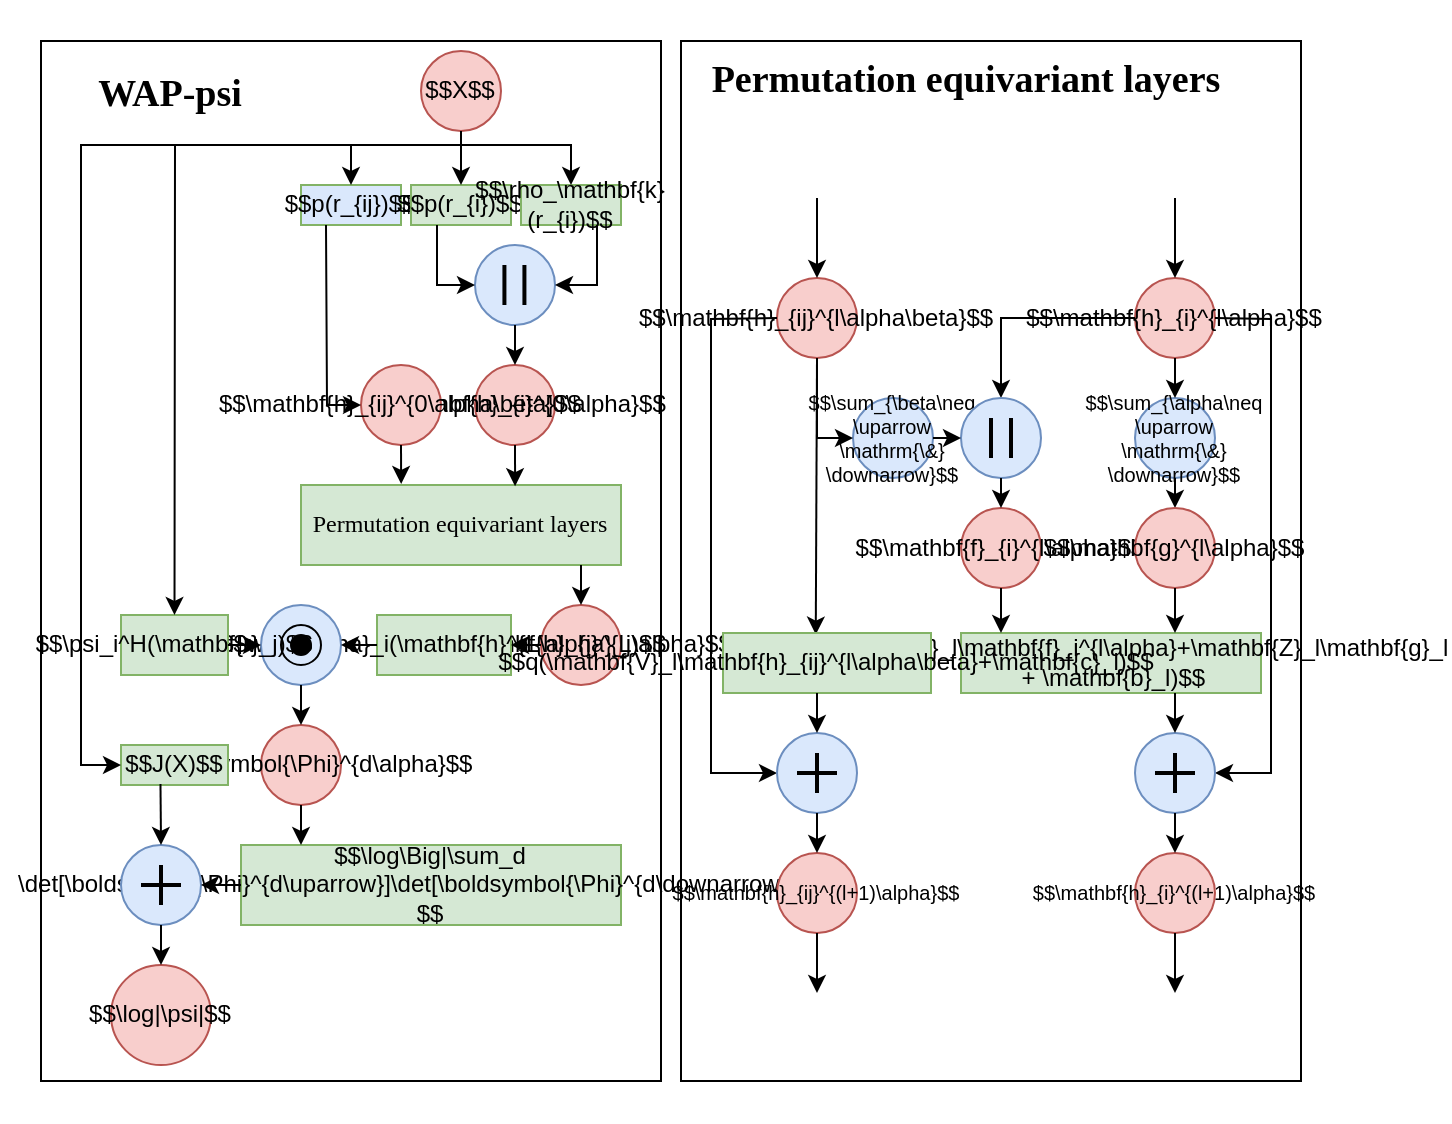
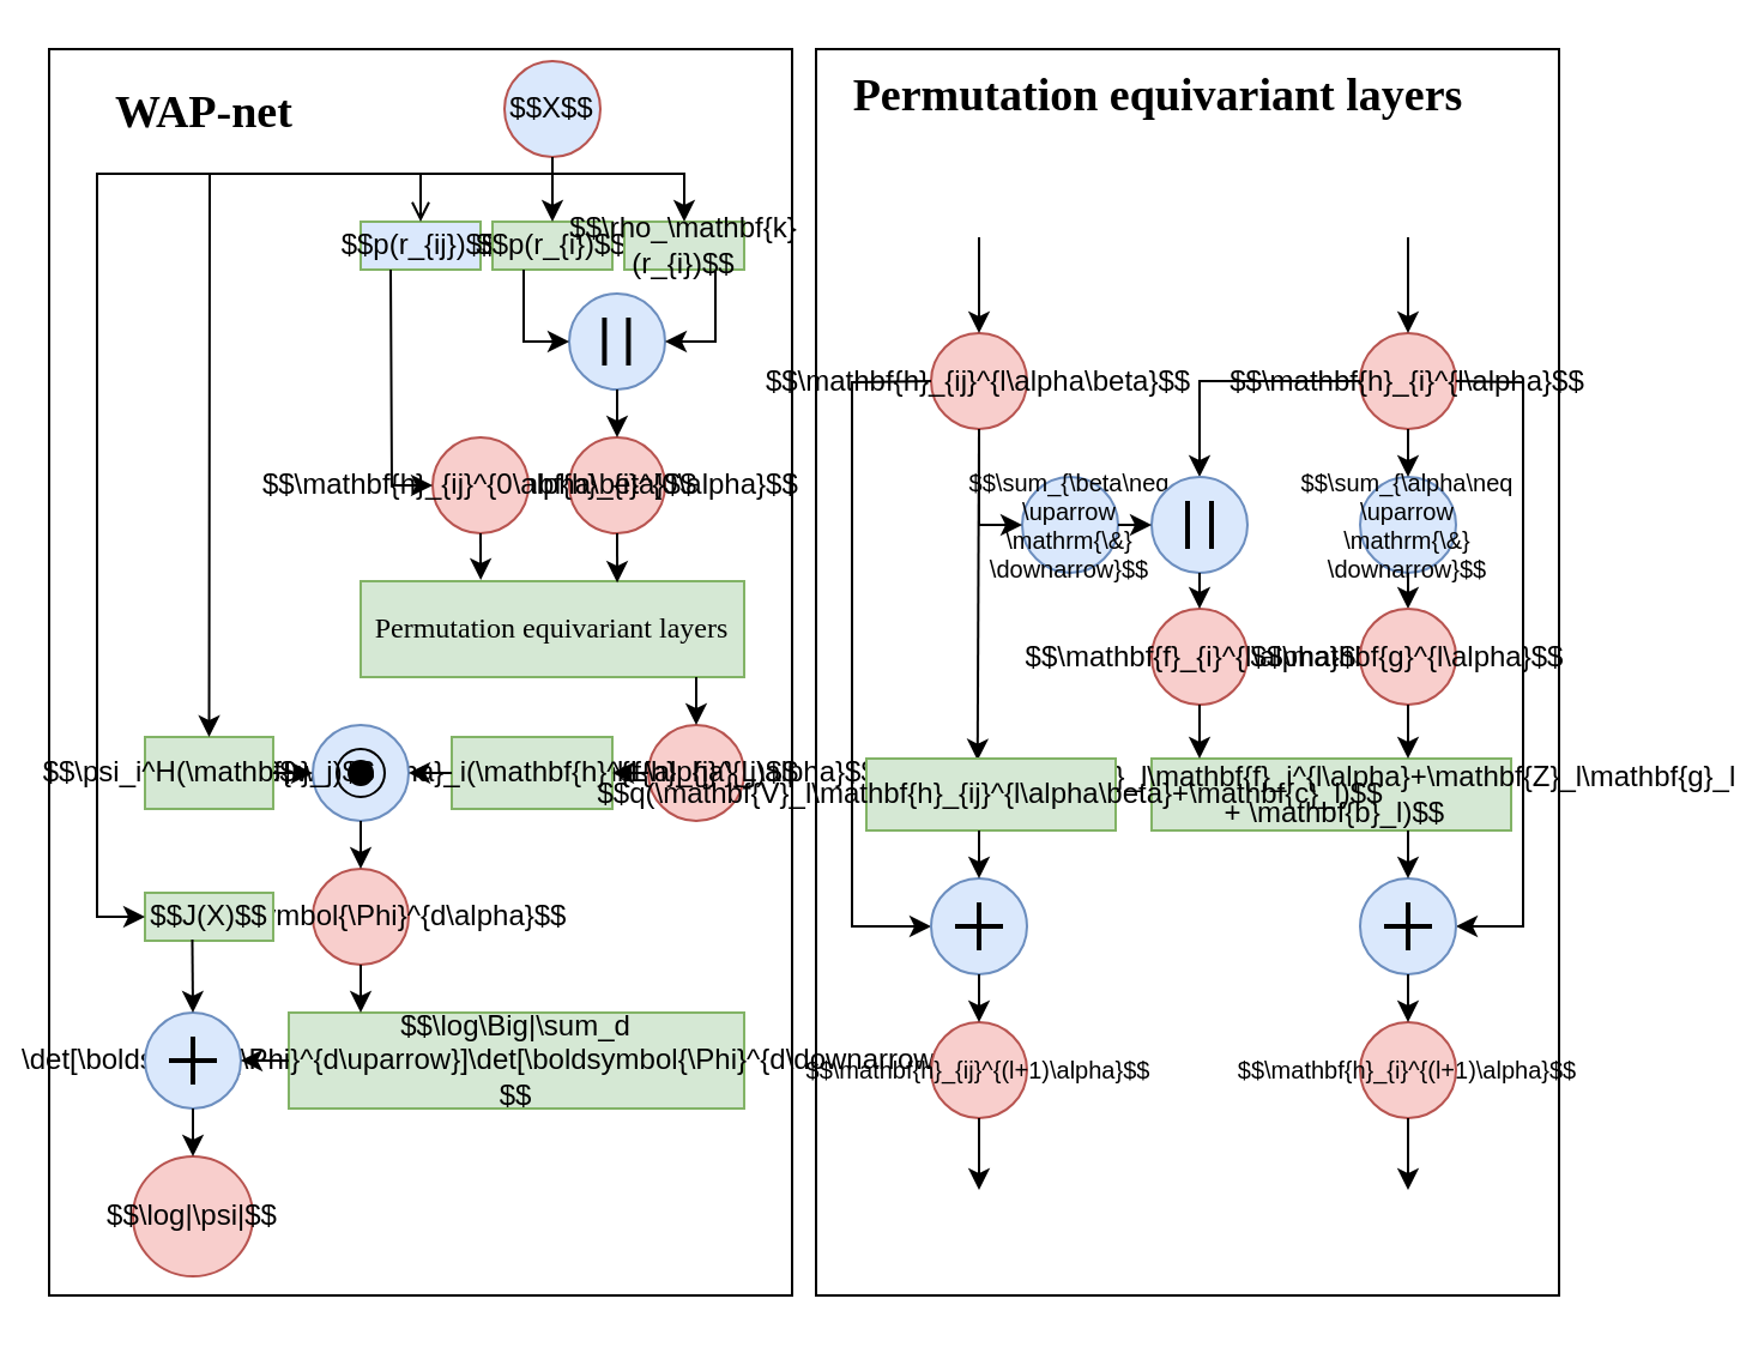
- <mxCell id="8" value="$$X$$" style="ellipse;whiteSpace=wrap;html=1;aspect=fixed;fillColor=#f8cecc;strokeColor=#b85450;" parent="1" vertex="1"><mxGeometry x="210" y="25" width="40" height="40" as="geometry" /></mxCell>
+ <mxCell id="8" value="$$X$$" style="ellipse;whiteSpace=wrap;html=1;aspect=fixed;fillColor=#dae8fc;strokeColor=#b85450;" parent="1" vertex="1"><mxGeometry x="210" y="25" width="40" height="40" as="geometry" /></mxCell>
- <mxCell id="45" value="&lt;b style=&quot;font-size: 19px;&quot;&gt;WAP-psi&lt;/b&gt;" style="text;html=1;strokeColor=none;fillColor=none;align=center;verticalAlign=middle;whiteSpace=wrap;rounded=0;fontFamily=Times New Roman;fontSize=19;" parent="1" vertex="1"><mxGeometry x="40" y="32" width="90" height="30" as="geometry" /></mxCell>
+ <mxCell id="45" value="&lt;b style=&quot;font-size: 19px;&quot;&gt;WAP-net&lt;/b&gt;" style="text;html=1;strokeColor=none;fillColor=none;align=center;verticalAlign=middle;whiteSpace=wrap;rounded=0;fontFamily=Times New Roman;fontSize=19;" parent="1" vertex="1"><mxGeometry x="40" y="32" width="90" height="30" as="geometry" /></mxCell>
- <mxCell id="42" value="" style="endArrow=classic;html=1;rounded=0;fontFamily=Times New Roman;strokeWidth=1;entryX=0.5;entryY=0;entryDx=0;entryDy=0;exitX=0.5;exitY=1;exitDx=0;exitDy=0;" parent="1" source="8" target="4" edge="1"><mxGeometry width="50" height="50" relative="1" as="geometry"><mxPoint x="240" y="72" as="sourcePoint" /><mxPoint x="295" y="102" as="targetPoint" /><Array as="points"><mxPoint x="230" y="72" /><mxPoint x="175" y="72" /></Array></mxGeometry></mxCell>
+ <mxCell id="42" value="" style="endArrow=open;html=1;rounded=0;fontFamily=Times New Roman;strokeWidth=1;entryX=0.5;entryY=0;entryDx=0;entryDy=0;exitX=0.5;exitY=1;exitDx=0;exitDy=0;" parent="1" source="8" target="4" edge="1"><mxGeometry width="50" height="50" relative="1" as="geometry"><mxPoint x="240" y="72" as="sourcePoint" /><mxPoint x="295" y="102" as="targetPoint" /><Array as="points"><mxPoint x="230" y="72" /><mxPoint x="175" y="72" /></Array></mxGeometry></mxCell>
